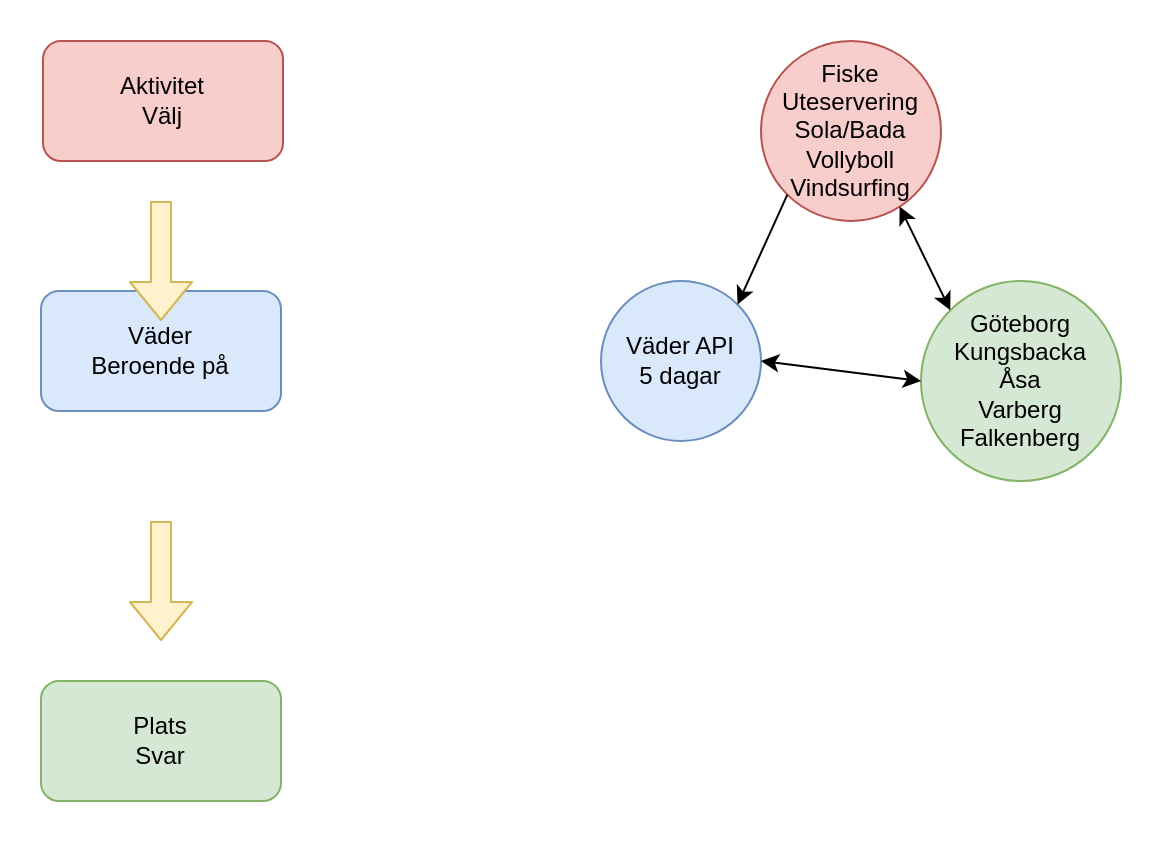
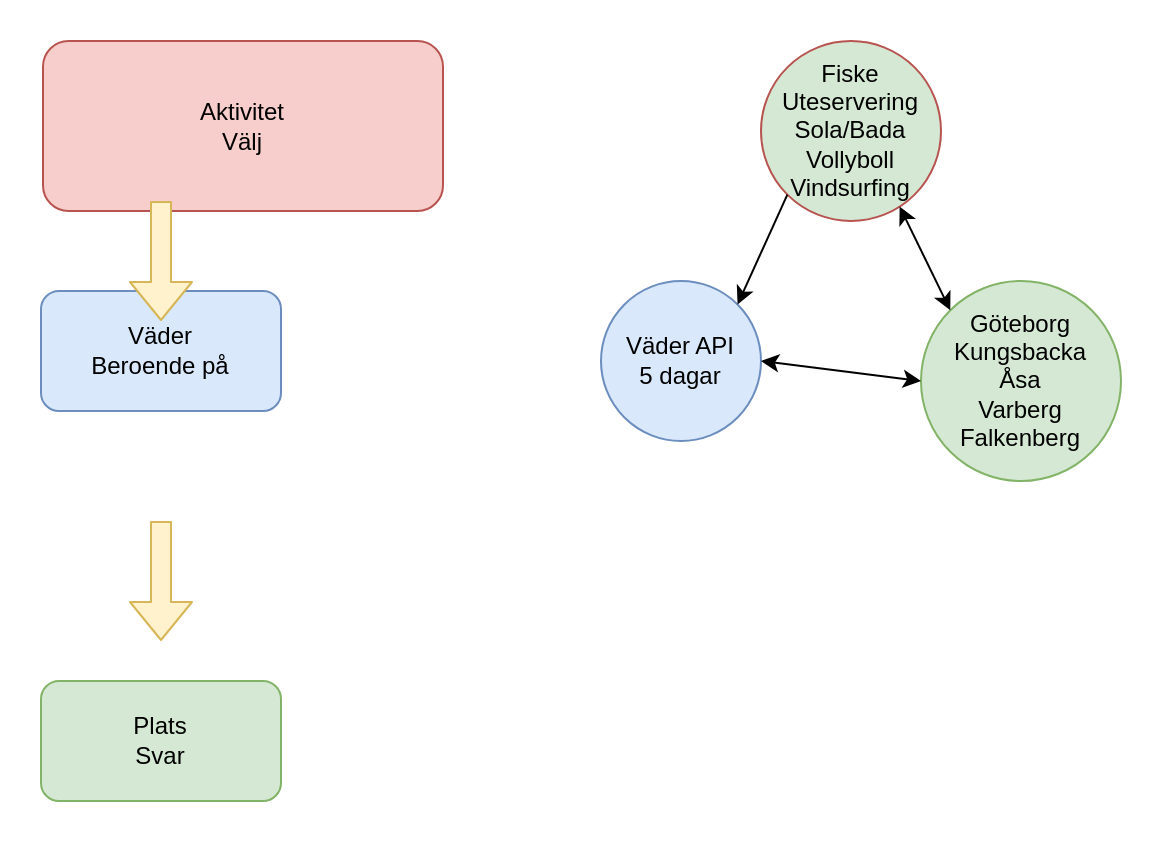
- <mxCell id="3" value="Aktivitet&lt;br&gt;Välj&lt;br&gt;" style="rounded=1;whiteSpace=wrap;html=1;fillColor=#f8cecc;strokeColor=#b85450;" vertex="1" parent="1"><mxGeometry x="21" y="20" width="120" height="60" as="geometry" /></mxCell>
+ <mxCell id="3" value="Aktivitet&lt;br&gt;Välj&lt;br&gt;" style="rounded=1;whiteSpace=wrap;html=1;fillColor=#f8cecc;strokeColor=#b85450;" vertex="1" parent="1"><mxGeometry x="21" y="20" width="200" height="85" as="geometry" /></mxCell>
- <mxCell id="6" value="Fiske&lt;br&gt;Uteservering&lt;br&gt;Sola/Bada&lt;br&gt;Vollyboll&lt;br&gt;Vindsurfing&lt;br&gt;" style="ellipse;whiteSpace=wrap;html=1;aspect=fixed;fillColor=#f8cecc;strokeColor=#b85450;" vertex="1" parent="1"><mxGeometry x="380" y="20" width="90" height="90" as="geometry" /></mxCell>
+ <mxCell id="6" value="Fiske&lt;br&gt;Uteservering&lt;br&gt;Sola/Bada&lt;br&gt;Vollyboll&lt;br&gt;Vindsurfing&lt;br&gt;" style="ellipse;whiteSpace=wrap;html=1;aspect=fixed;fillColor=#d5e8d4;strokeColor=#b85450;" vertex="1" parent="1"><mxGeometry x="380" y="20" width="90" height="90" as="geometry" /></mxCell>
